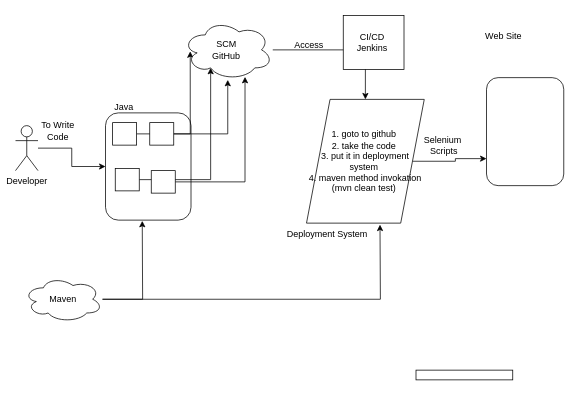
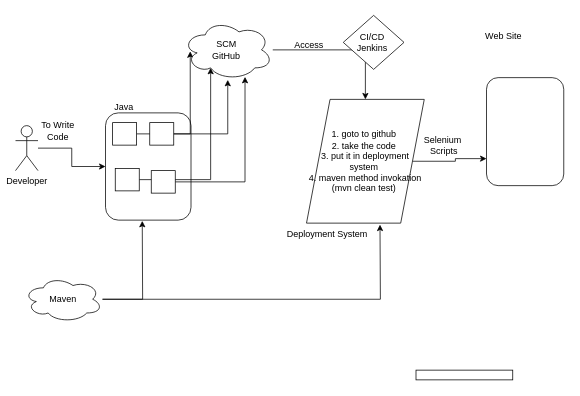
- <mxCell id="23" value="CI/CD&amp;nbsp;&lt;br&gt;Jenkins&amp;nbsp;" style="rounded=0;whiteSpace=wrap;html=1;" vertex="1" parent="1"><mxGeometry x="457" y="20" width="81" height="72" as="geometry" /></mxCell>
+ <mxCell id="23" value="CI/CD&amp;nbsp;&lt;br&gt;Jenkins&amp;nbsp;" style="rhombus;whiteSpace=wrap;html=1;" vertex="1" parent="1"><mxGeometry x="457" y="20" width="81" height="72" as="geometry" /></mxCell>
